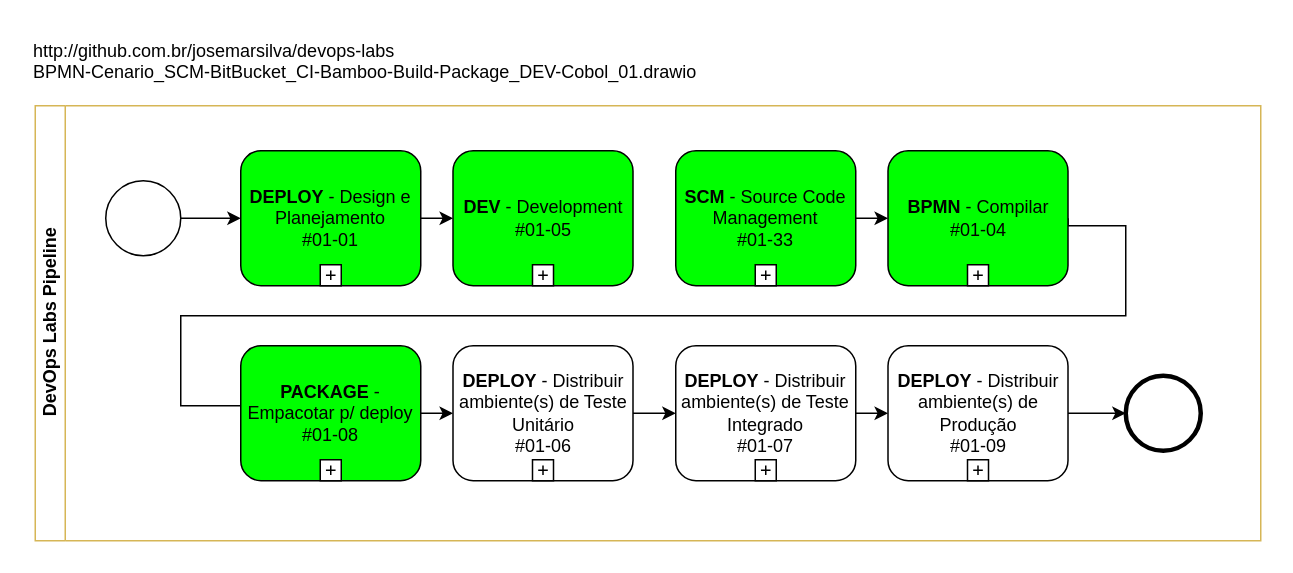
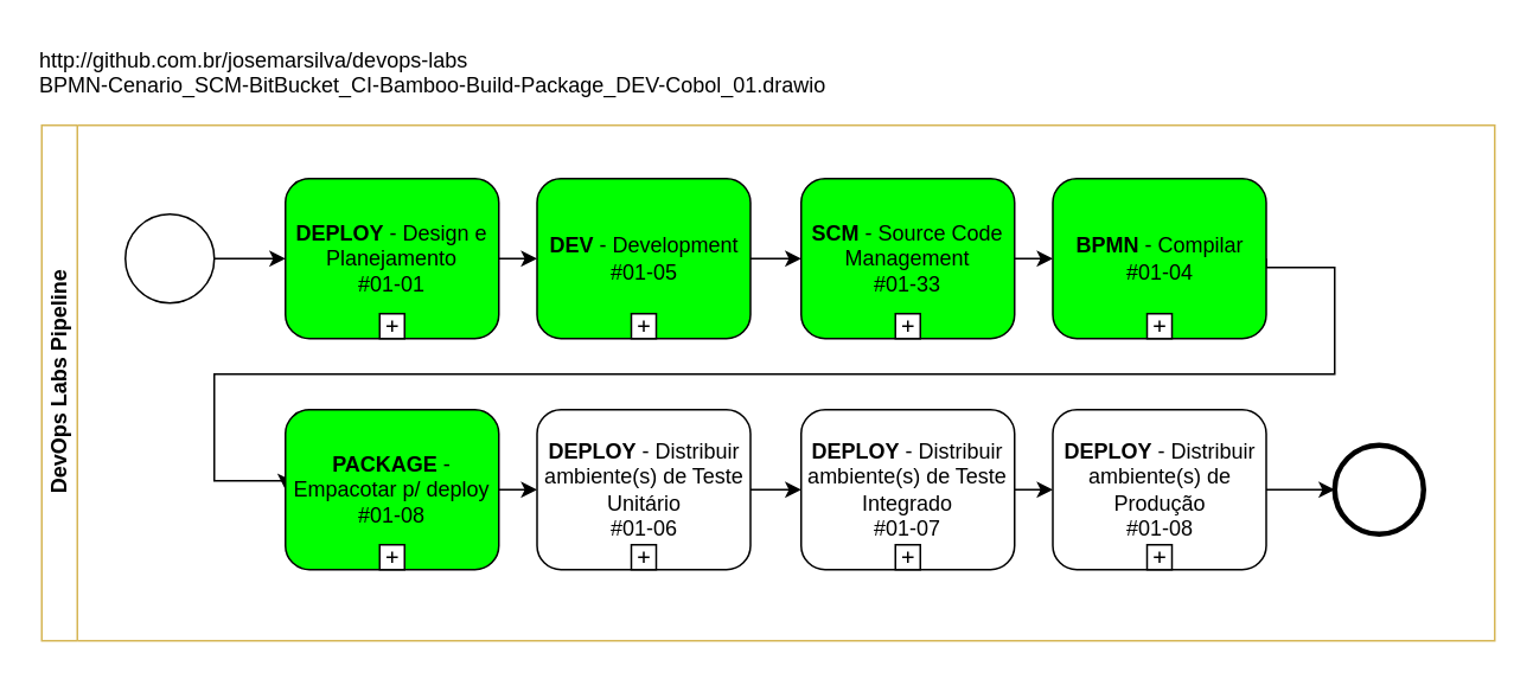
+ <mxCell id="8" style="edgeStyle=orthogonalEdgeStyle;rounded=0;orthogonalLoop=1;jettySize=auto;html=1;" parent="2" source="9" target="11" edge="1"><mxGeometry relative="1" as="geometry" /></mxCell>
- <mxCell id="13" style="edgeStyle=orthogonalEdgeStyle;rounded=0;orthogonalLoop=1;jettySize=auto;html=1;entryX=0;entryY=0.5;entryDx=0;entryDy=0;exitX=1;exitY=0.5;exitDx=0;exitDy=0;endArrow=none;" parent="2" source="14" target="17" edge="1"><mxGeometry relative="1" as="geometry"><Array as="points"><mxPoint x="727" y="80" /><mxPoint x="727" y="140" /><mxPoint x="97" y="140" /><mxPoint x="97" y="200" /></Array></mxGeometry></mxCell>
+ <mxCell id="13" style="edgeStyle=orthogonalEdgeStyle;rounded=0;orthogonalLoop=1;jettySize=auto;html=1;entryX=0;entryY=0.5;entryDx=0;entryDy=0;exitX=1;exitY=0.5;exitDx=0;exitDy=0;" parent="2" source="14" target="17" edge="1"><mxGeometry relative="1" as="geometry"><Array as="points"><mxPoint x="727" y="80" /><mxPoint x="727" y="140" /><mxPoint x="97" y="140" /><mxPoint x="97" y="200" /></Array></mxGeometry></mxCell>
- <mxCell id="26" value="&lt;b&gt;DEPLOY&lt;/b&gt;&amp;nbsp;- Distribuir ambiente(s) de Produção&lt;br&gt;#01-09" style="html=1;whiteSpace=wrap;rounded=1;" parent="2" vertex="1"><mxGeometry x="568.5" y="160" width="120" height="90" as="geometry" /></mxCell>
+ <mxCell id="26" value="&lt;b&gt;DEPLOY&lt;/b&gt;&amp;nbsp;- Distribuir ambiente(s) de Produção&lt;br&gt;#01-08" style="html=1;whiteSpace=wrap;rounded=1;" parent="2" vertex="1"><mxGeometry x="568.5" y="160" width="120" height="90" as="geometry" /></mxCell>
